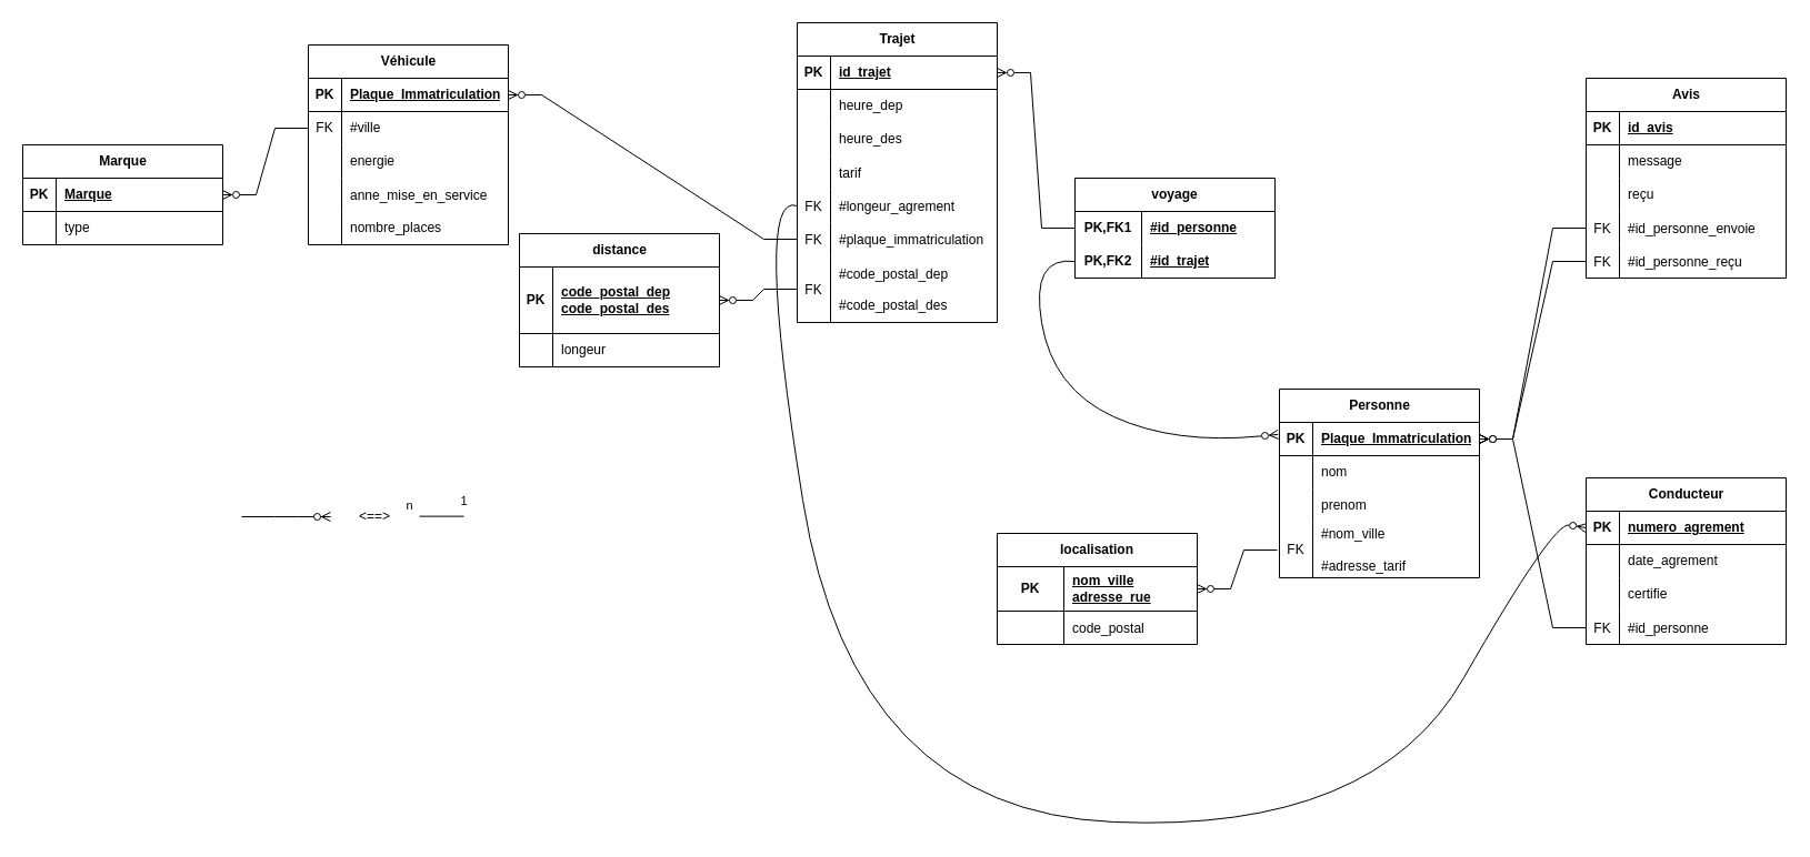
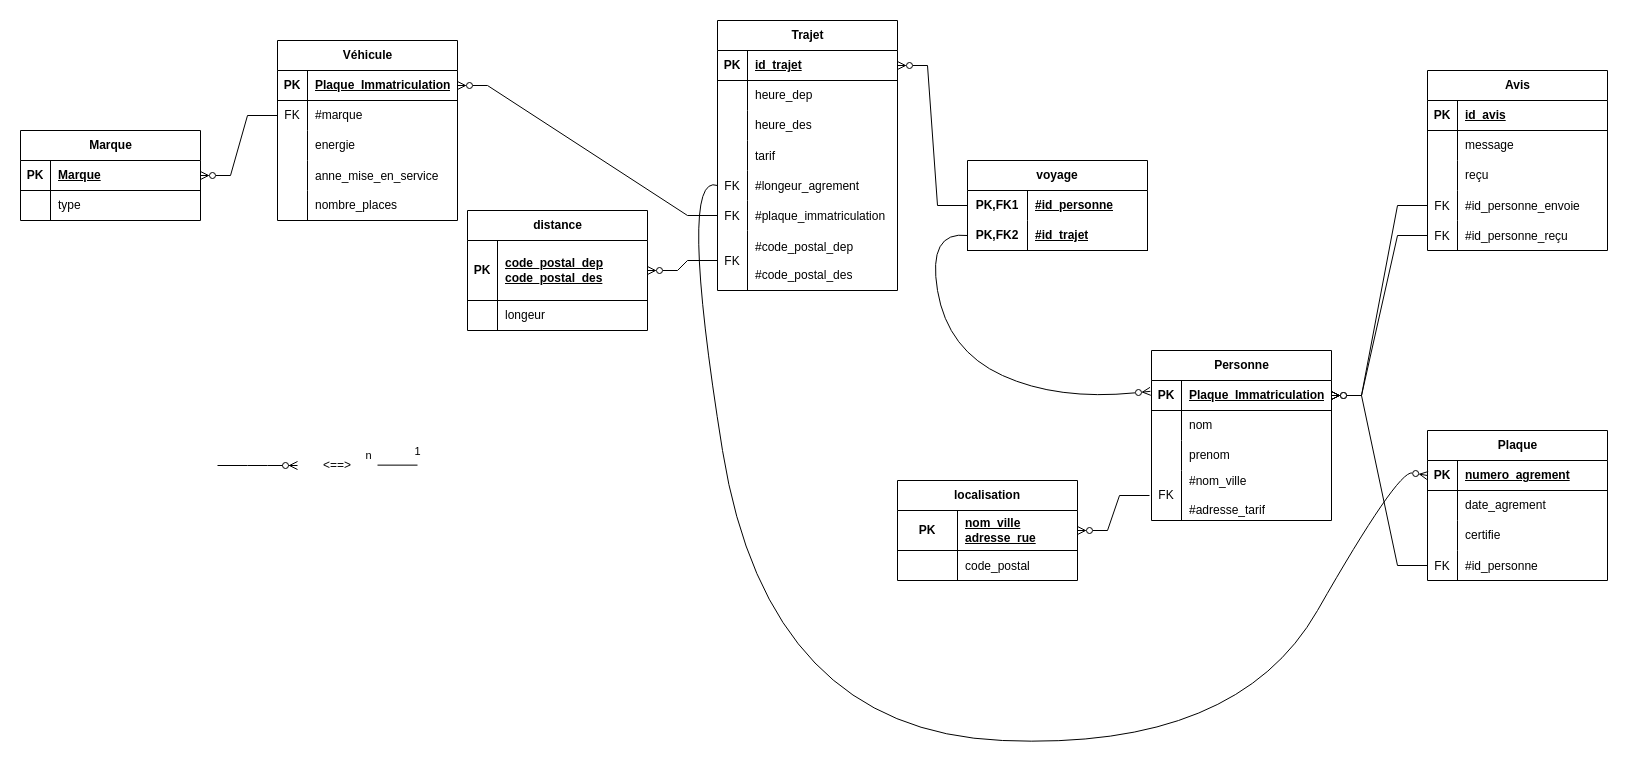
- <mxCell id="15" value="#ville" style="shape=partialRectangle;connectable=0;fillColor=none;top=0;left=0;bottom=0;right=0;align=left;spacingLeft=6;overflow=hidden;whiteSpace=wrap;html=1;" vertex="1" parent="13"><mxGeometry x="30" width="150" height="30" as="geometry"><mxRectangle width="150" height="30" as="alternateBounds" /></mxGeometry></mxCell>
+ <mxCell id="15" value="#marque" style="shape=partialRectangle;connectable=0;fillColor=none;top=0;left=0;bottom=0;right=0;align=left;spacingLeft=6;overflow=hidden;whiteSpace=wrap;html=1;" vertex="1" parent="13"><mxGeometry x="30" width="150" height="30" as="geometry"><mxRectangle width="150" height="30" as="alternateBounds" /></mxGeometry></mxCell>
- <mxCell id="45" value="Conducteur" style="shape=table;startSize=30;container=1;collapsible=1;childLayout=tableLayout;fixedRows=1;rowLines=0;fontStyle=1;align=center;resizeLast=1;html=1;" vertex="1" parent="1"><mxGeometry x="1427" y="430" width="180" height="150" as="geometry" /></mxCell>
+ <mxCell id="45" value="Plaque" style="shape=table;startSize=30;container=1;collapsible=1;childLayout=tableLayout;fixedRows=1;rowLines=0;fontStyle=1;align=center;resizeLast=1;html=1;" vertex="1" parent="1"><mxGeometry x="1427" y="430" width="180" height="150" as="geometry" /></mxCell>
